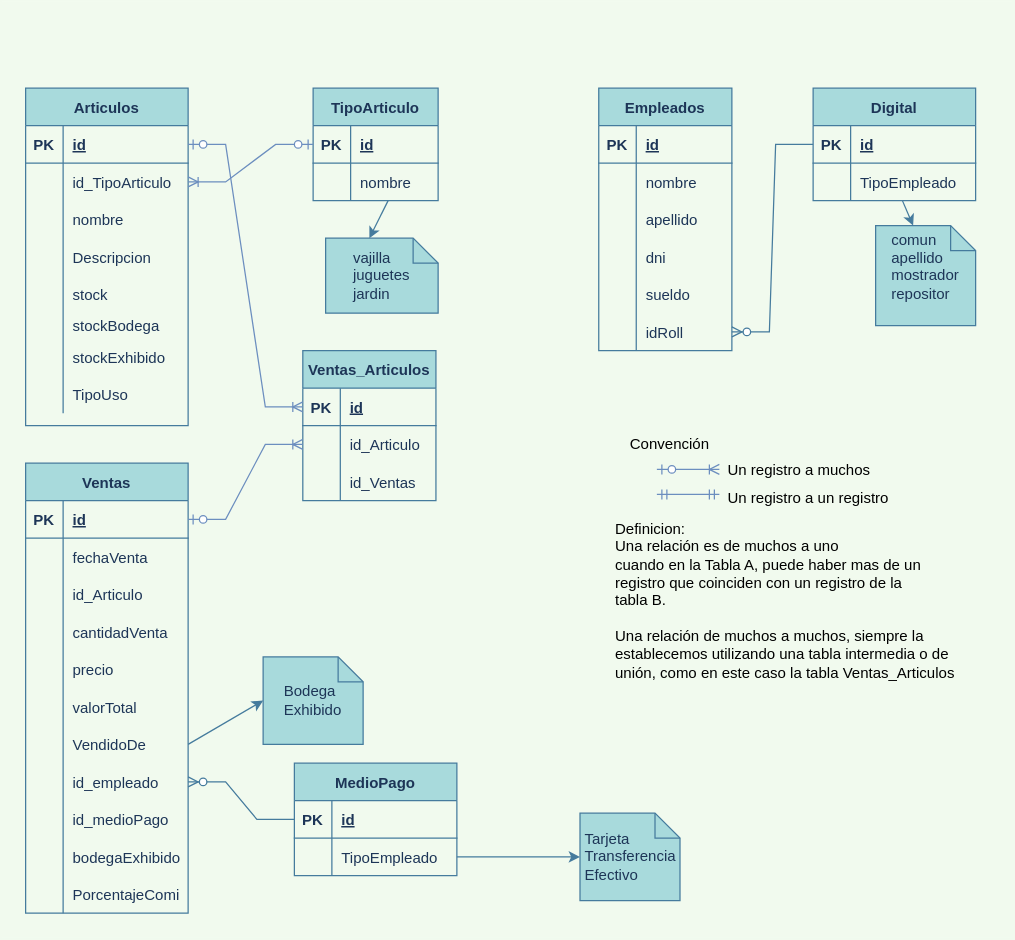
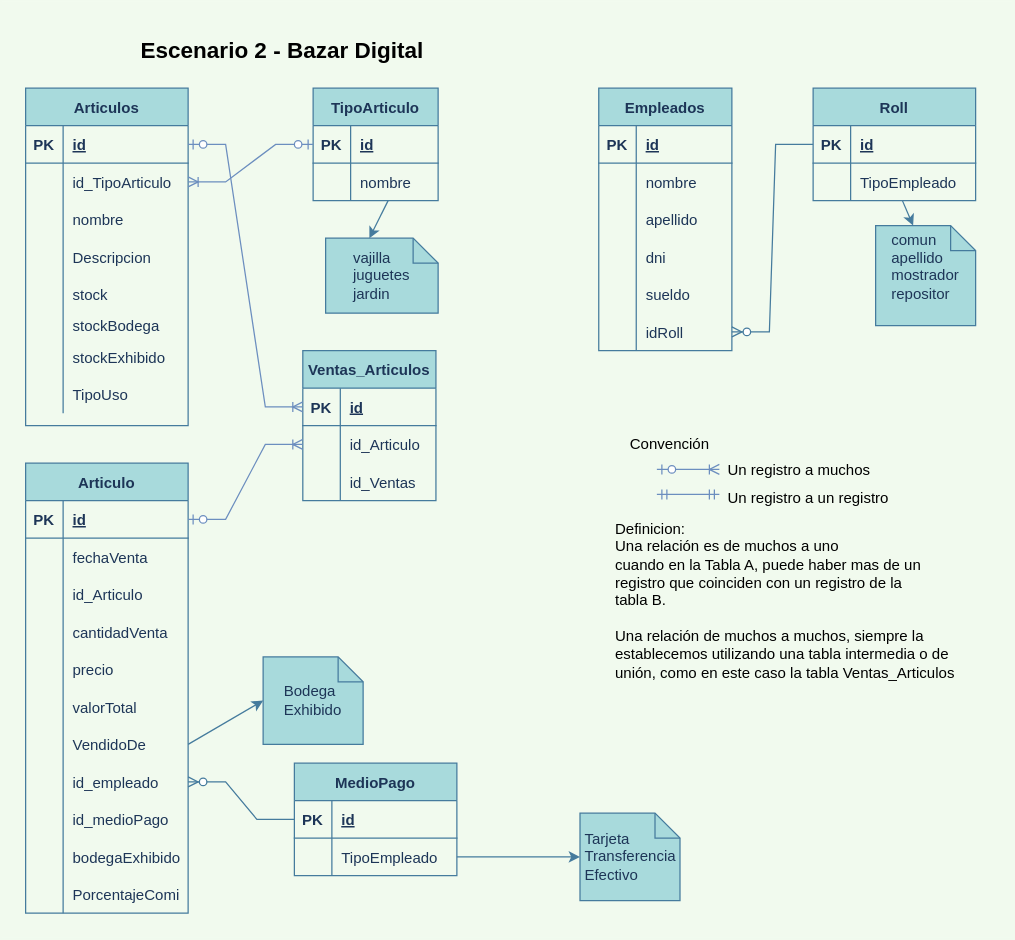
+ <mxCell id="119" value="&lt;b&gt;&lt;font style=&quot;font-size: 18px;&quot;&gt;Escenario 2 - Bazar Digital&lt;/font&gt;&lt;/b&gt;" style="text;html=1;align=center;verticalAlign=middle;resizable=0;points=[];autosize=1;strokeColor=none;fillColor=none;" vertex="1" parent="1"><mxGeometry x="100" y="20" width="250" height="40" as="geometry" /></mxCell>
- <mxCell id="99" value="Digital" style="shape=table;startSize=30;container=1;collapsible=1;childLayout=tableLayout;fixedRows=1;rowLines=0;fontStyle=1;align=center;resizeLast=1;fillColor=#A8DADC;strokeColor=#457B9D;fontColor=#1D3557;" parent="1" vertex="1"><mxGeometry x="650" y="70" width="130" height="90" as="geometry"><mxRectangle x="660" y="80" width="60" height="30" as="alternateBounds" /></mxGeometry></mxCell>
+ <mxCell id="99" value="Roll" style="shape=table;startSize=30;container=1;collapsible=1;childLayout=tableLayout;fixedRows=1;rowLines=0;fontStyle=1;align=center;resizeLast=1;fillColor=#A8DADC;strokeColor=#457B9D;fontColor=#1D3557;" parent="1" vertex="1"><mxGeometry x="650" y="70" width="130" height="90" as="geometry"><mxRectangle x="660" y="80" width="60" height="30" as="alternateBounds" /></mxGeometry></mxCell>
- <mxCell id="44" value="Ventas" style="shape=table;startSize=30;container=1;collapsible=1;childLayout=tableLayout;fixedRows=1;rowLines=0;fontStyle=1;align=center;resizeLast=1;fillColor=#A8DADC;strokeColor=#457B9D;fontColor=#1D3557;" parent="1" vertex="1"><mxGeometry x="20" y="370" width="130" height="360" as="geometry" /></mxCell>
+ <mxCell id="44" value="Articulo" style="shape=table;startSize=30;container=1;collapsible=1;childLayout=tableLayout;fixedRows=1;rowLines=0;fontStyle=1;align=center;resizeLast=1;fillColor=#A8DADC;strokeColor=#457B9D;fontColor=#1D3557;" parent="1" vertex="1"><mxGeometry x="20" y="370" width="130" height="360" as="geometry" /></mxCell>
